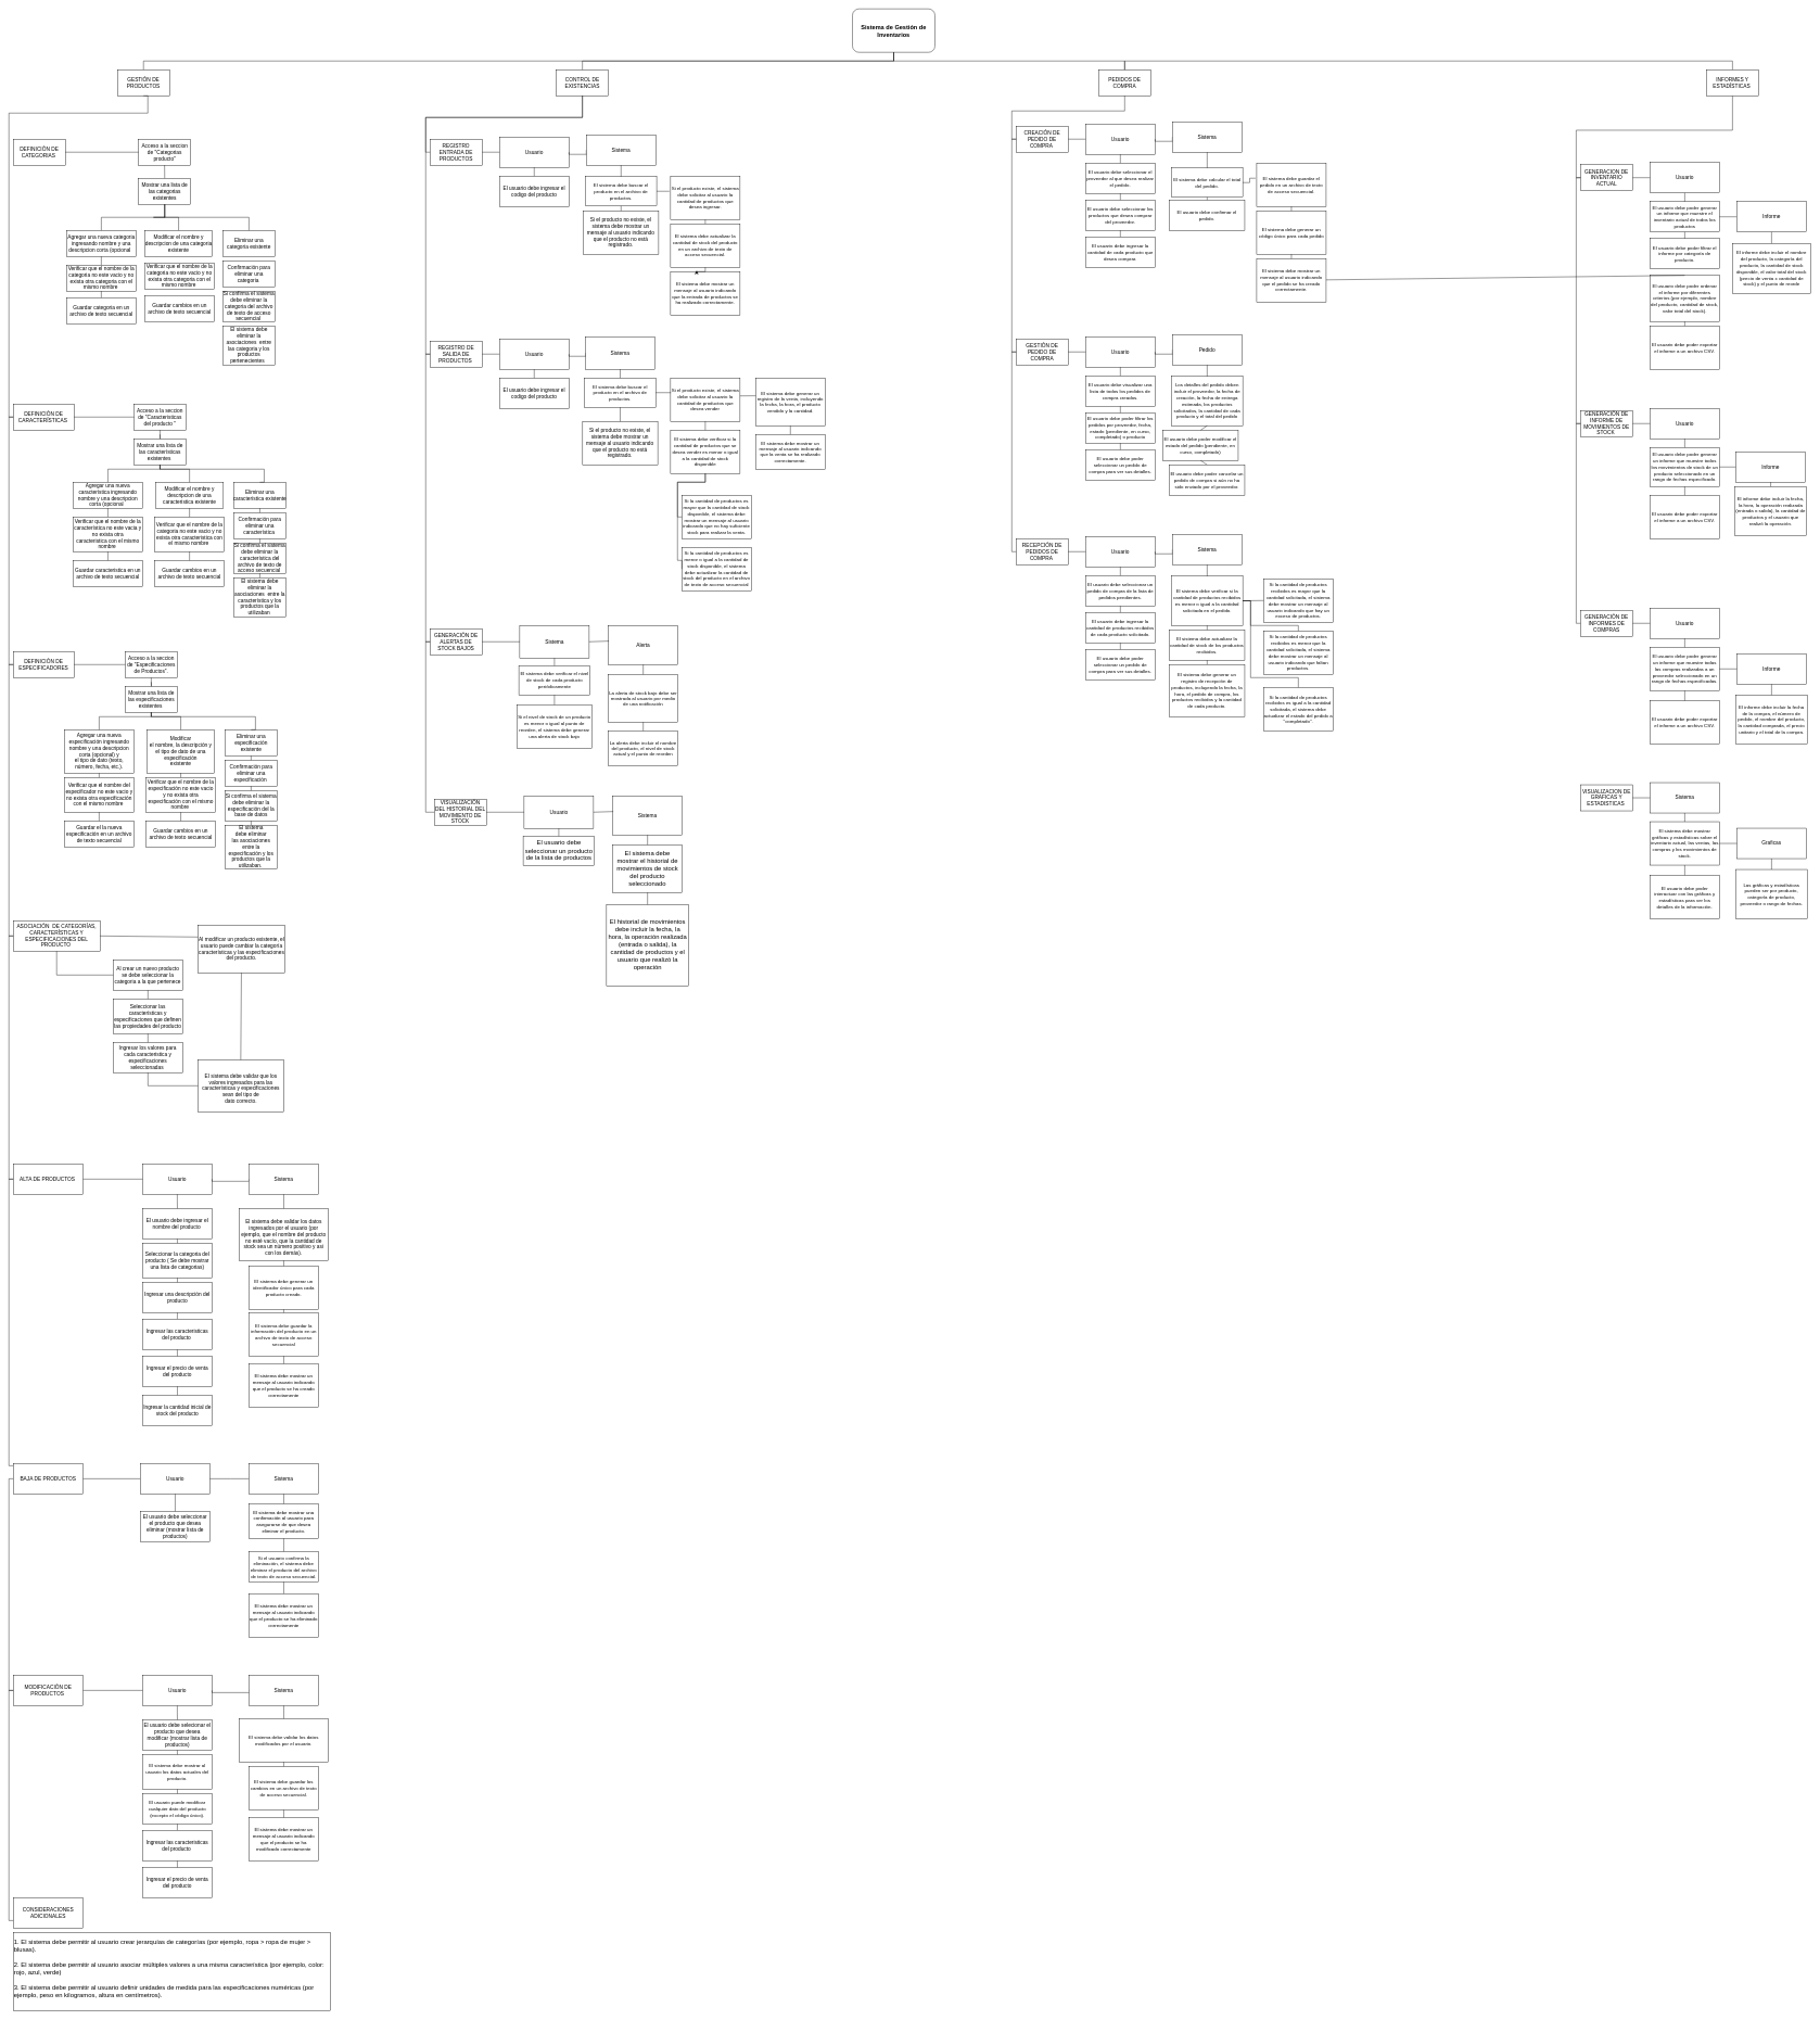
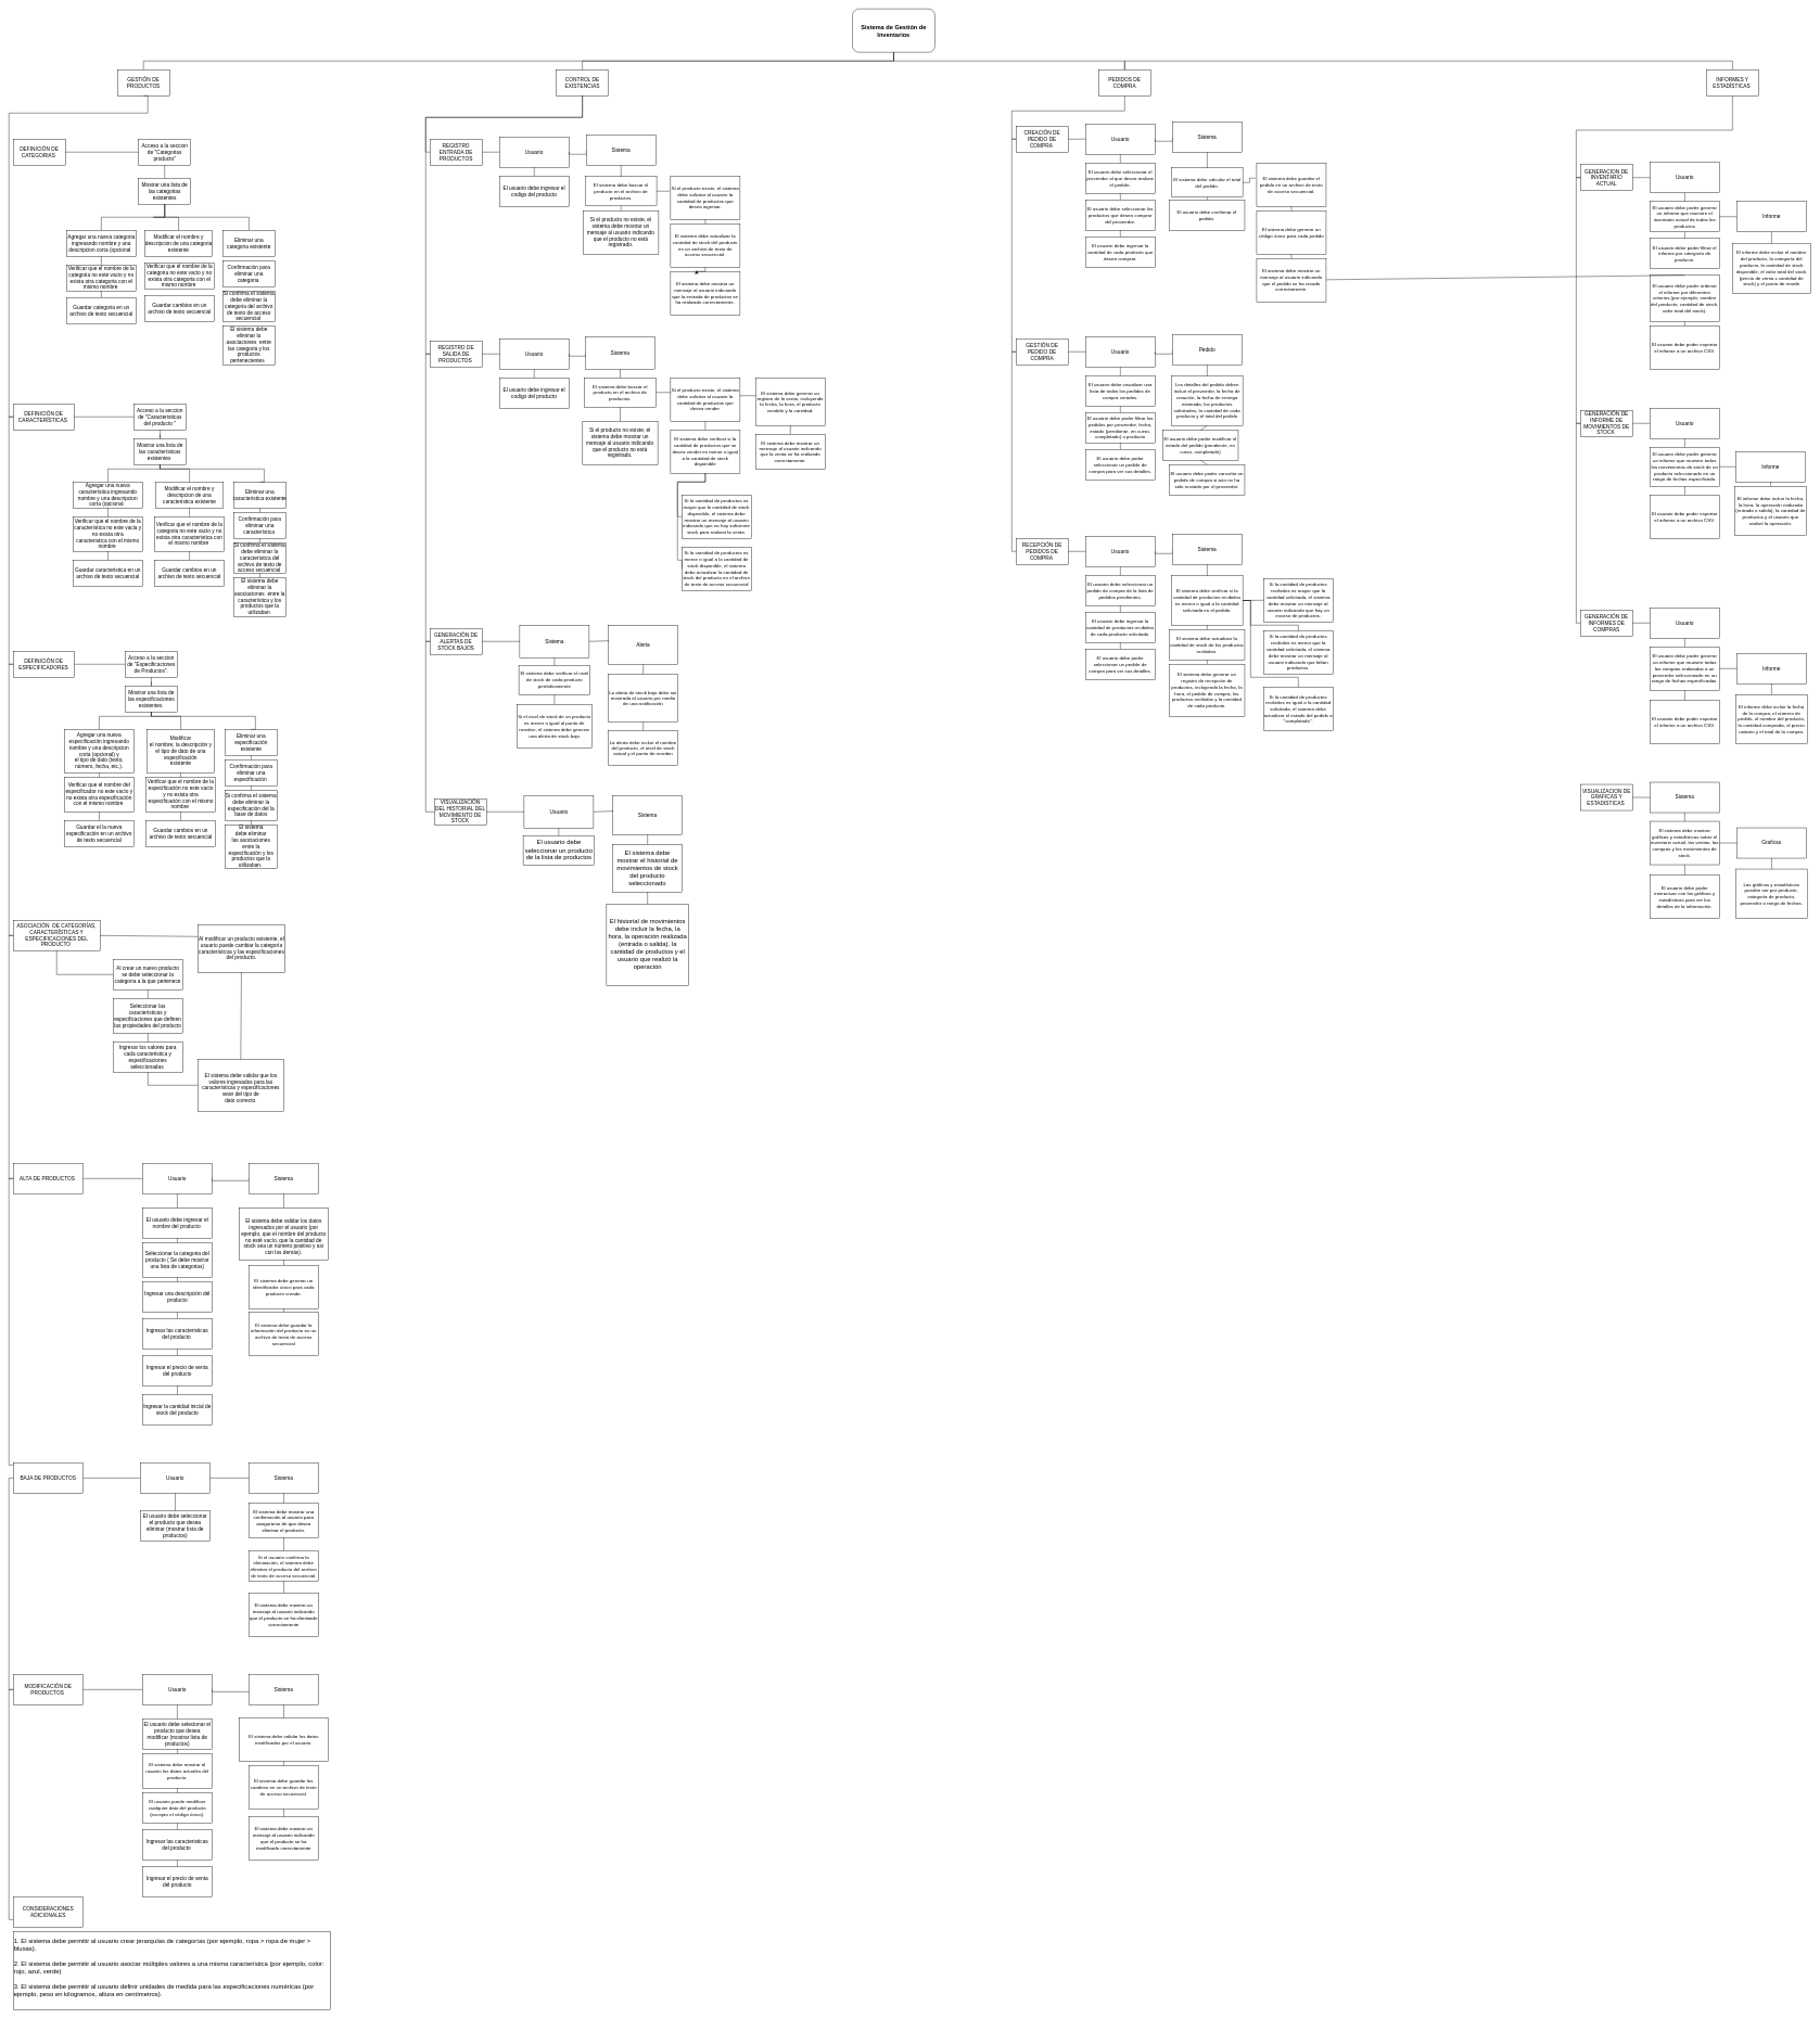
- <mxCell id="101" value="" style="endArrow=none;html=1;rounded=0;fontSize=11;entryX=0.5;entryY=1;entryDx=0;entryDy=0;exitX=0.5;exitY=0;exitDx=0;exitDy=0;" parent="1" source="92" target="91" edge="1"><mxGeometry width="50" height="50" relative="1" as="geometry"><mxPoint x="663" y="3040" as="sourcePoint" /><mxPoint x="663" y="3025" as="targetPoint" /></mxGeometry></mxCell>
- <mxCell id="92" value="&lt;font style=&quot;font-size: 11px;&quot;&gt;&lt;b style=&quot;border-color: var(--border-color); color: rgb(0, 0, 0); font-family: Helvetica; font-style: normal; font-variant-ligatures: normal; font-variant-caps: normal; letter-spacing: normal; orphans: 2; text-align: left; text-indent: 0px; text-transform: none; widows: 2; word-spacing: 0px; -webkit-text-stroke-width: 0px; background-color: rgb(251, 251, 251); text-decoration-thickness: initial; text-decoration-style: initial; text-decoration-color: initial; font-weight: normal;&quot; id=&quot;docs-internal-guid-937b3b07-7fff-aa13-5337-5d5bdd63f607&quot;&gt;&lt;span style=&quot;border-color: var(--border-color); font-family: Arial, sans-serif; color: rgb(0, 0, 0); background-color: transparent; font-weight: 400; font-style: normal; font-variant: normal; text-decoration: none; vertical-align: baseline;&quot;&gt;El sistema debe mostrar un mensaje al usuario indicando que el producto se ha creado correctamente&lt;/span&gt;&lt;/b&gt;&lt;br&gt;&lt;/font&gt;" style="rounded=0;whiteSpace=wrap;html=1;" parent="1" vertex="1"><mxGeometry x="573.01" y="3140" width="160" height="100" as="geometry" /></mxCell>
